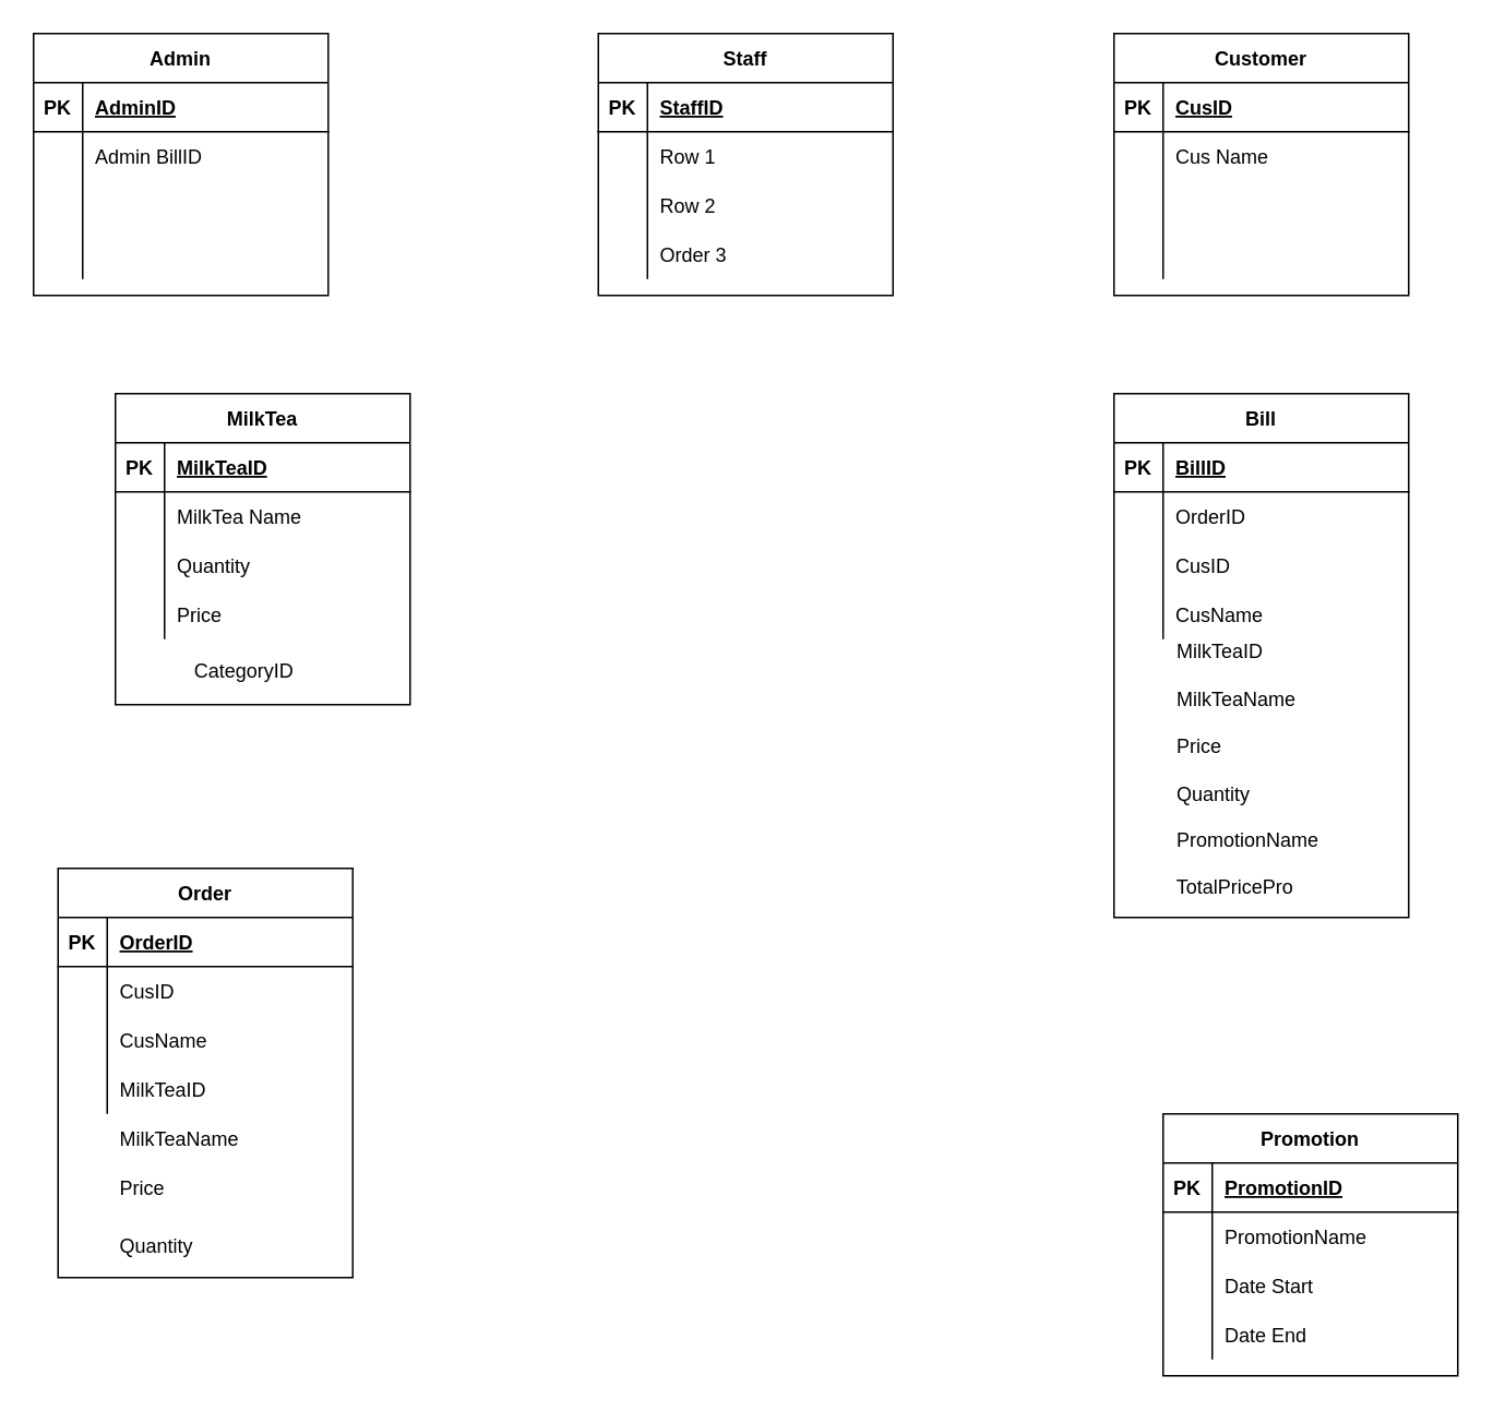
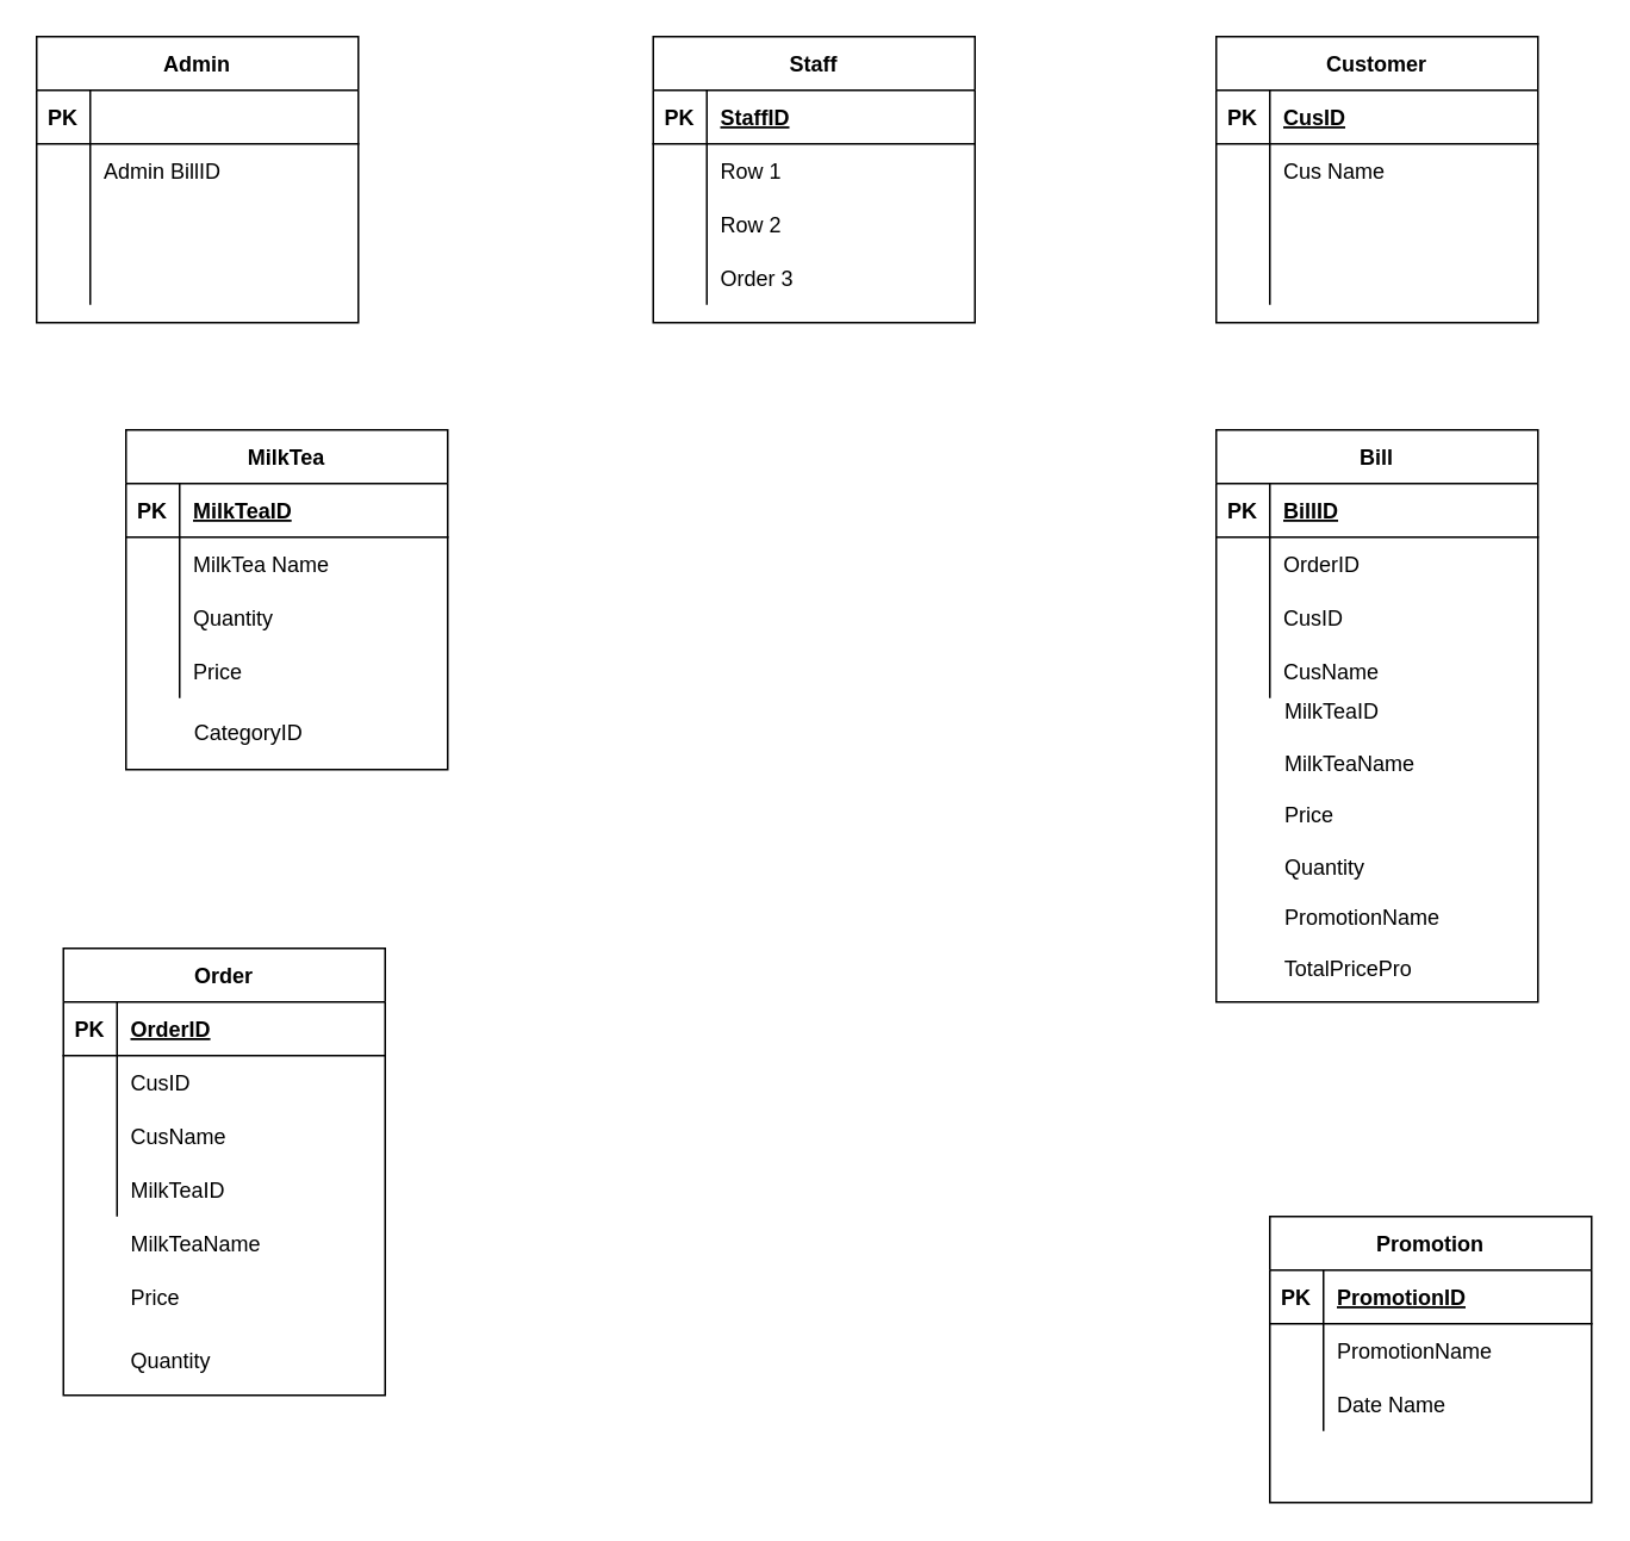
- <mxCell id="5" value="AdminID" style="shape=partialRectangle;connectable=0;fillColor=none;top=0;left=0;bottom=0;right=0;align=left;spacingLeft=6;fontStyle=5;overflow=hidden;" parent="3" vertex="1"><mxGeometry x="30" width="150" height="30" as="geometry" /></mxCell>
- <mxCell id="93" value="CategoryID&amp;nbsp;" style="text;html=1;align=center;verticalAlign=middle;resizable=0;points=[];autosize=1;" parent="1" vertex="1"><mxGeometry x="110" y="400" width="80" height="20" as="geometry" /></mxCell>
+ <mxCell id="93" value="CategoryID&amp;nbsp;" style="text;html=1;align=center;verticalAlign=middle;resizable=0;points=[];autosize=1;" parent="1" vertex="1"><mxGeometry x="100" y="400" width="80" height="20" as="geometry" /></mxCell>
- <mxCell id="76" value="Date Start" style="shape=partialRectangle;connectable=0;fillColor=none;top=0;left=0;bottom=0;right=0;align=left;spacingLeft=6;overflow=hidden;" parent="74" vertex="1"><mxGeometry x="30" width="150" height="30" as="geometry" /></mxCell>
+ <mxCell id="76" value="Date Name" style="shape=partialRectangle;connectable=0;fillColor=none;top=0;left=0;bottom=0;right=0;align=left;spacingLeft=6;overflow=hidden;" parent="74" vertex="1"><mxGeometry x="30" width="150" height="30" as="geometry" /></mxCell>
- <mxCell id="79" value="Date End" style="shape=partialRectangle;connectable=0;fillColor=none;top=0;left=0;bottom=0;right=0;align=left;spacingLeft=6;overflow=hidden;" parent="77" vertex="1"><mxGeometry x="30" width="150" height="30" as="geometry" /></mxCell>
